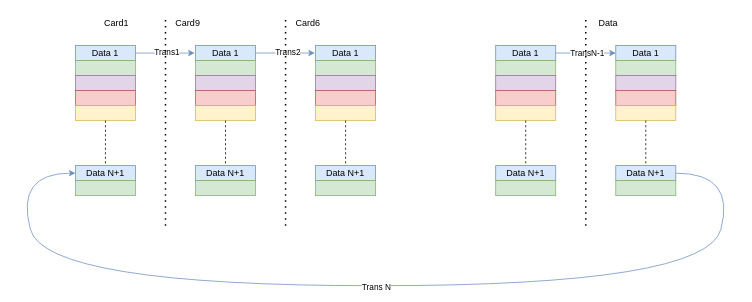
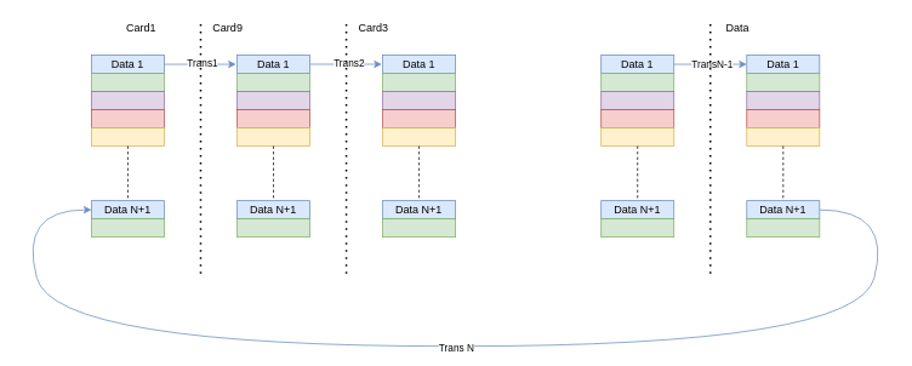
- <mxCell id="56" value="Card6" style="text;html=1;align=center;verticalAlign=middle;whiteSpace=wrap;rounded=0;" vertex="1" parent="1"><mxGeometry x="380" y="20" width="60" height="20" as="geometry" /></mxCell>
+ <mxCell id="56" value="Card3" style="text;html=1;align=center;verticalAlign=middle;whiteSpace=wrap;rounded=0;" vertex="1" parent="1"><mxGeometry x="380" y="20" width="60" height="20" as="geometry" /></mxCell>
